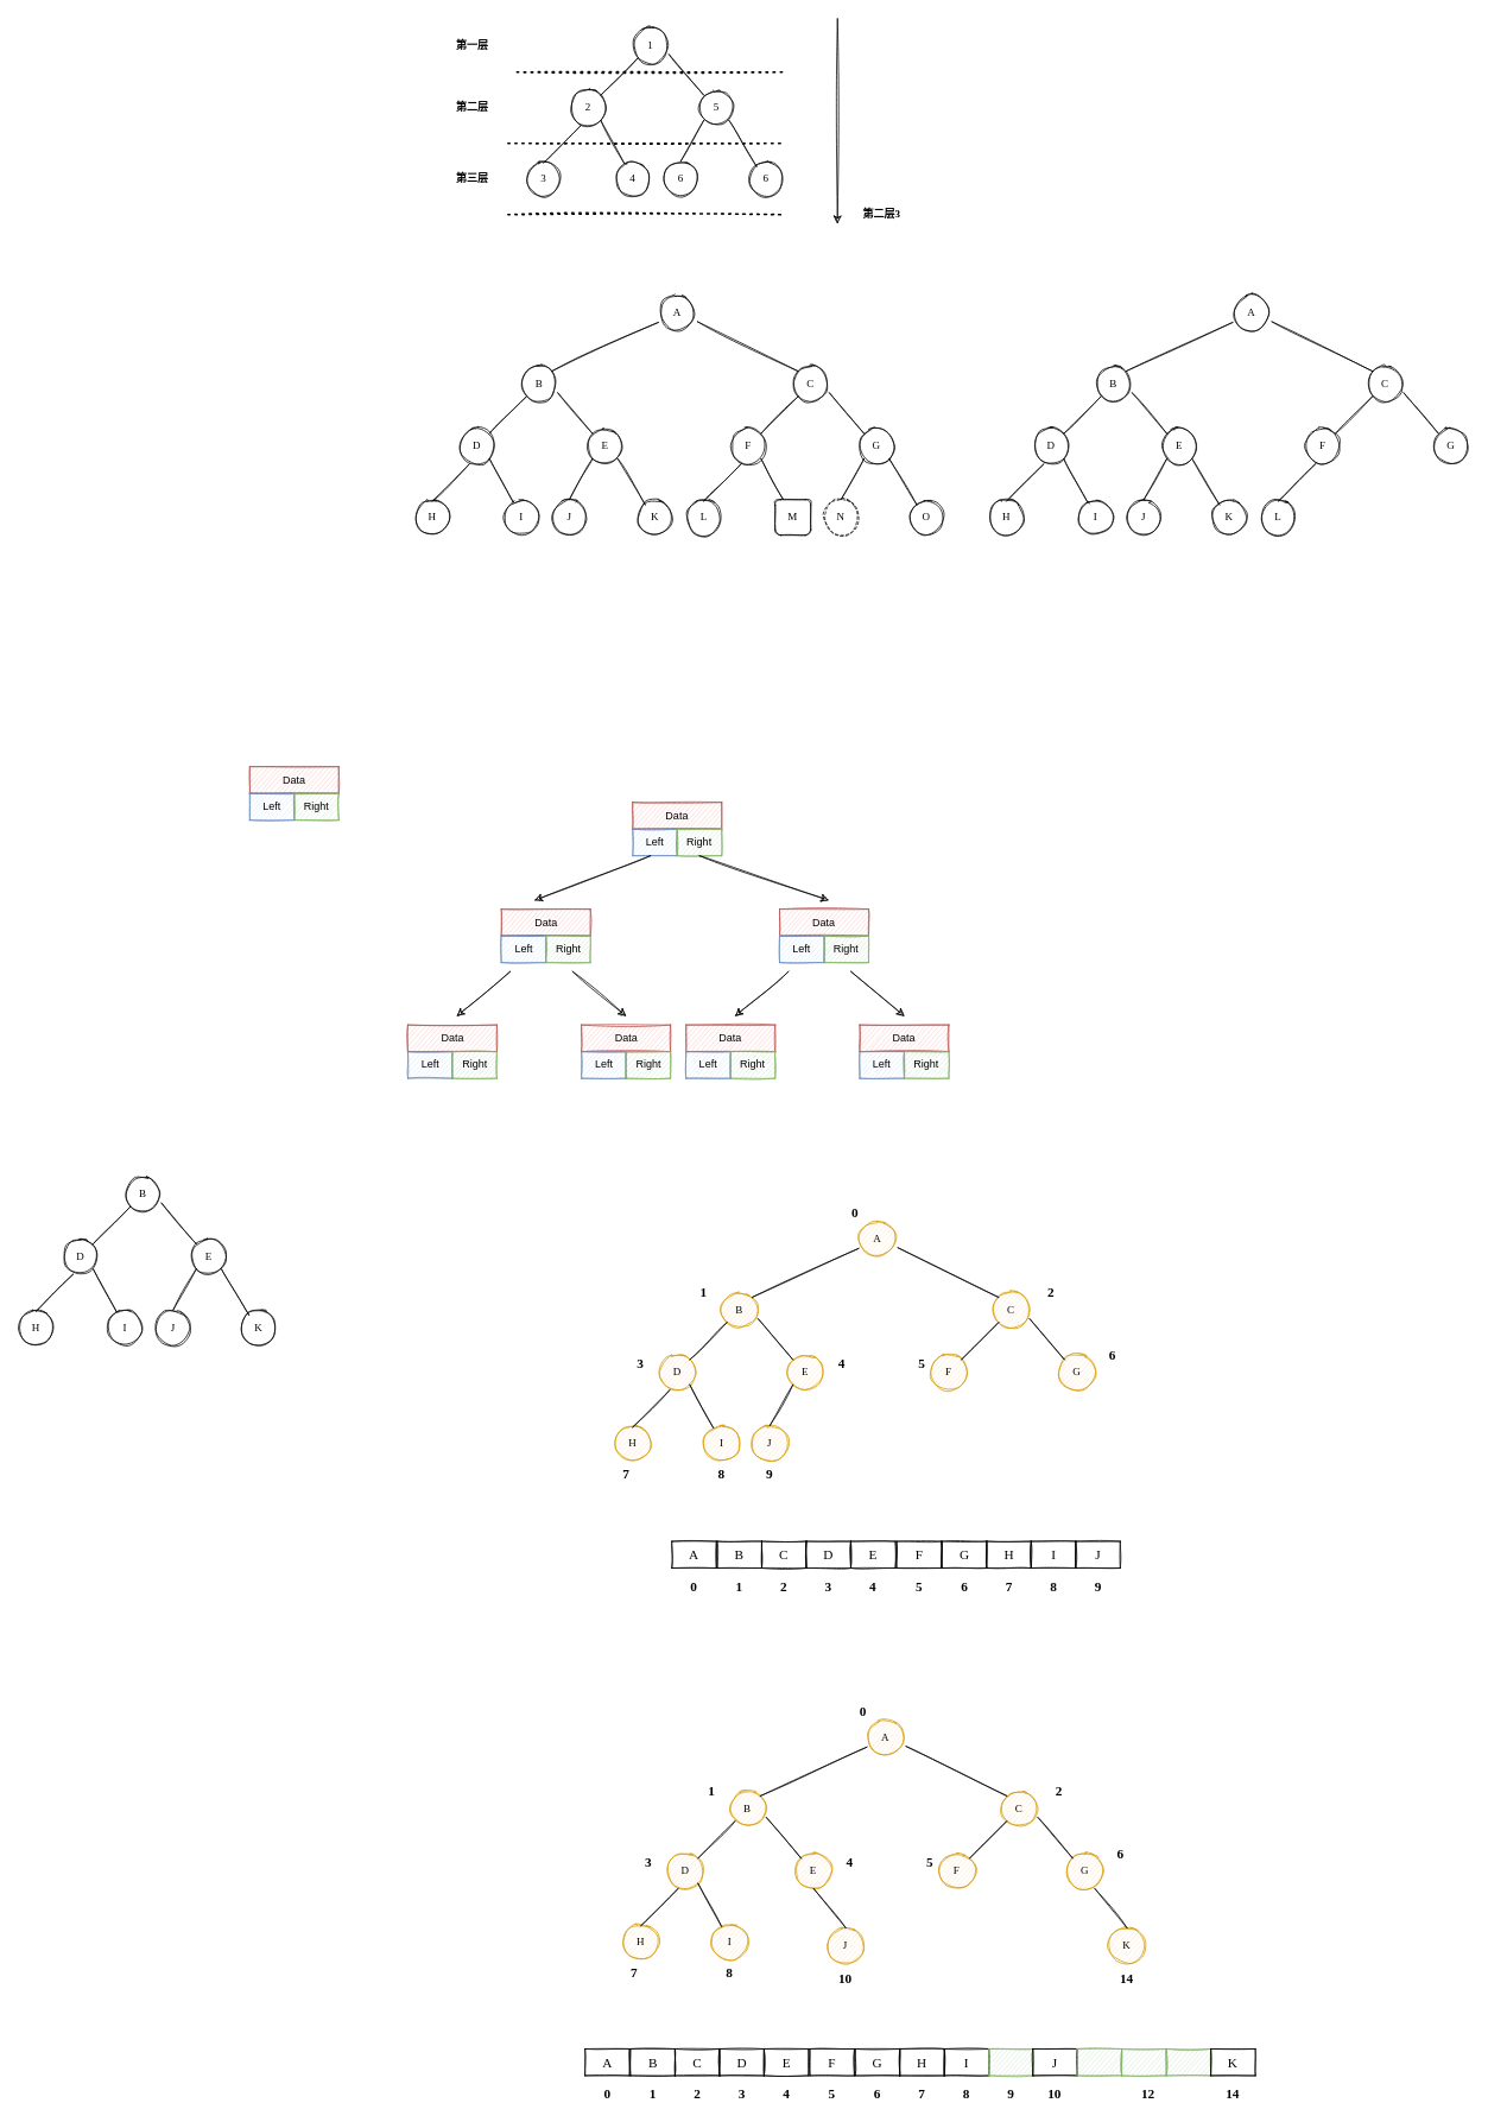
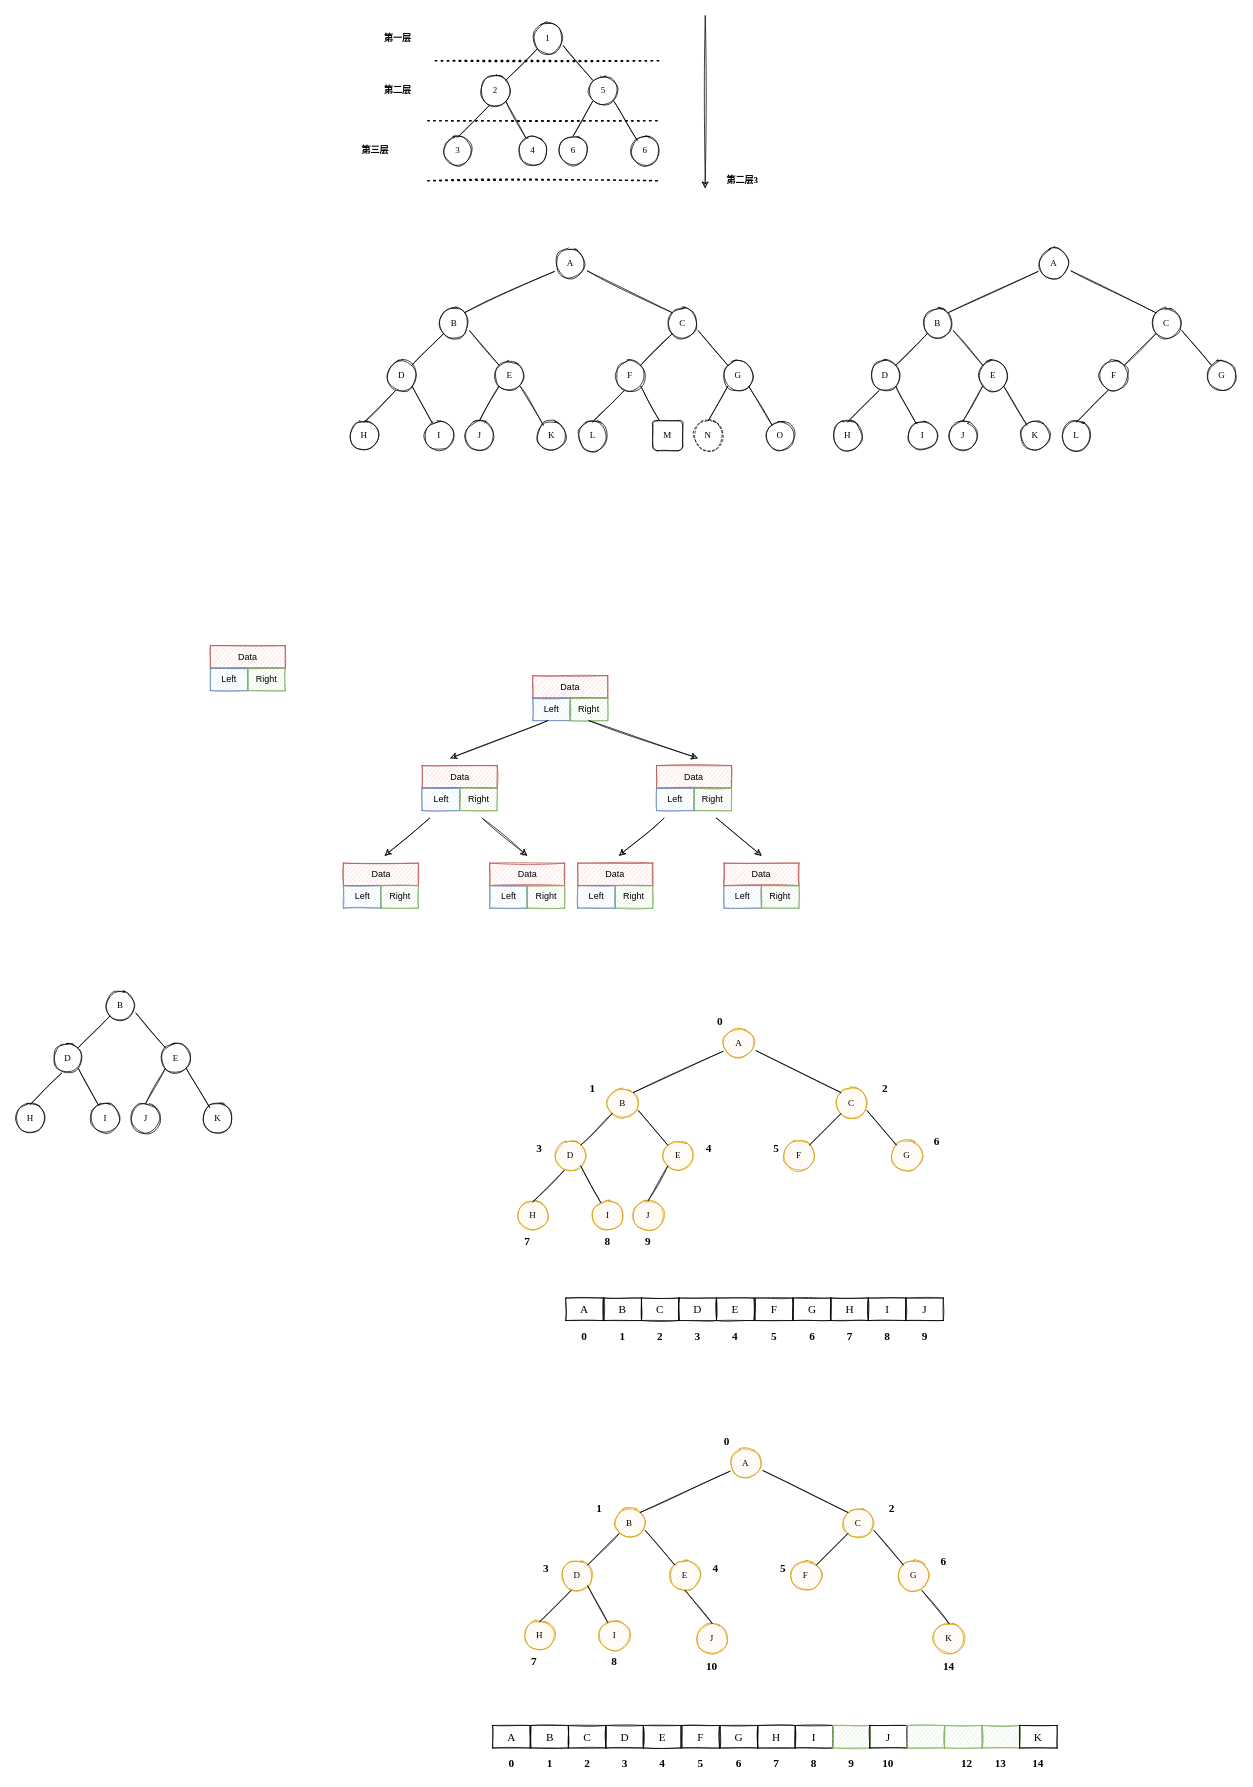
- <mxCell id="21" value="第三层" style="text;html=1;strokeColor=none;fillColor=none;align=center;verticalAlign=middle;whiteSpace=wrap;rounded=0;fontFamily=Comic Sans MS;sketch=1;fontStyle=1" parent="1" vertex="1"><mxGeometry x="510" y="190" width="40" height="20" as="geometry" /></mxCell>
+ <mxCell id="21" value="第三层" style="text;html=1;strokeColor=none;fillColor=none;align=center;verticalAlign=middle;whiteSpace=wrap;rounded=0;fontFamily=Comic Sans MS;sketch=1;fontStyle=1" parent="1" vertex="1"><mxGeometry x="480" y="190" width="40" height="20" as="geometry" /></mxCell>
+ <mxCell id="226" value="13" style="text;html=1;strokeColor=none;fillColor=none;align=center;verticalAlign=middle;whiteSpace=wrap;rounded=0;fontSize=15;fontStyle=1;fontFamily=Comic Sans MS;sketch=1;" parent="1" vertex="1"><mxGeometry x="1314.25" y="2340" width="40" height="20" as="geometry" /></mxCell>
